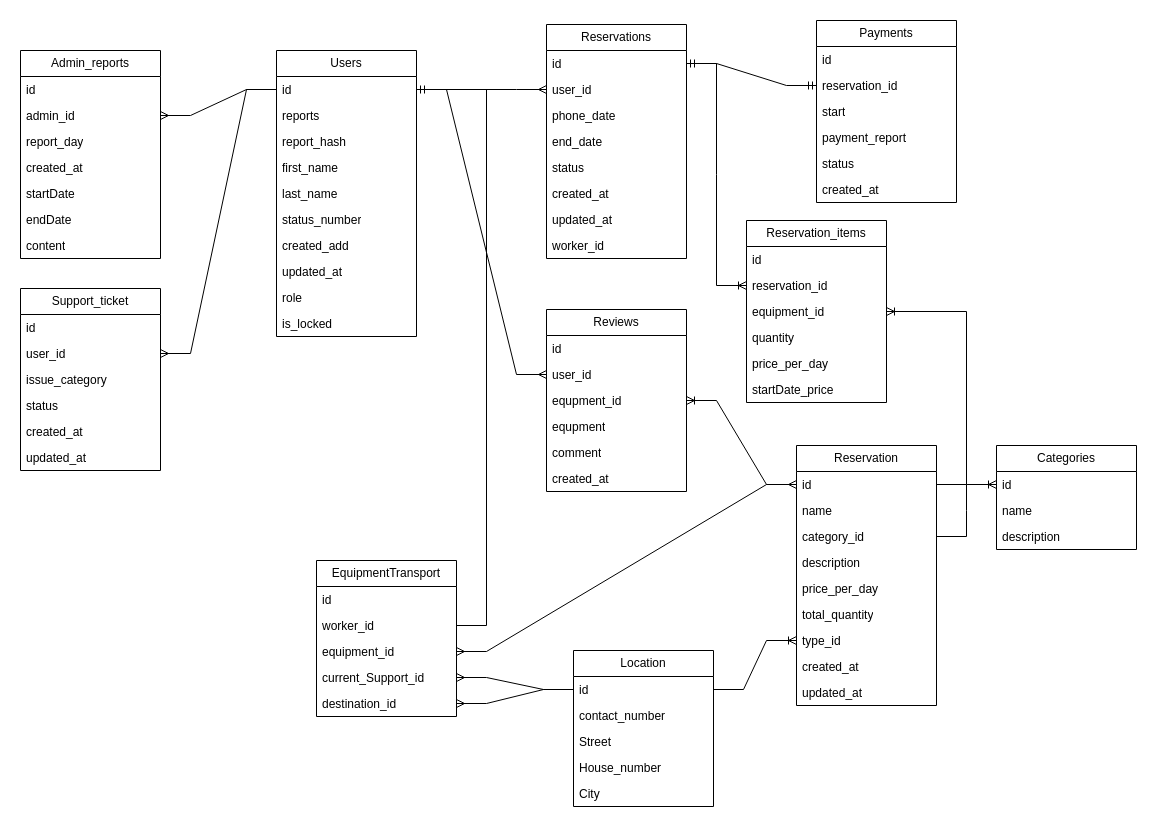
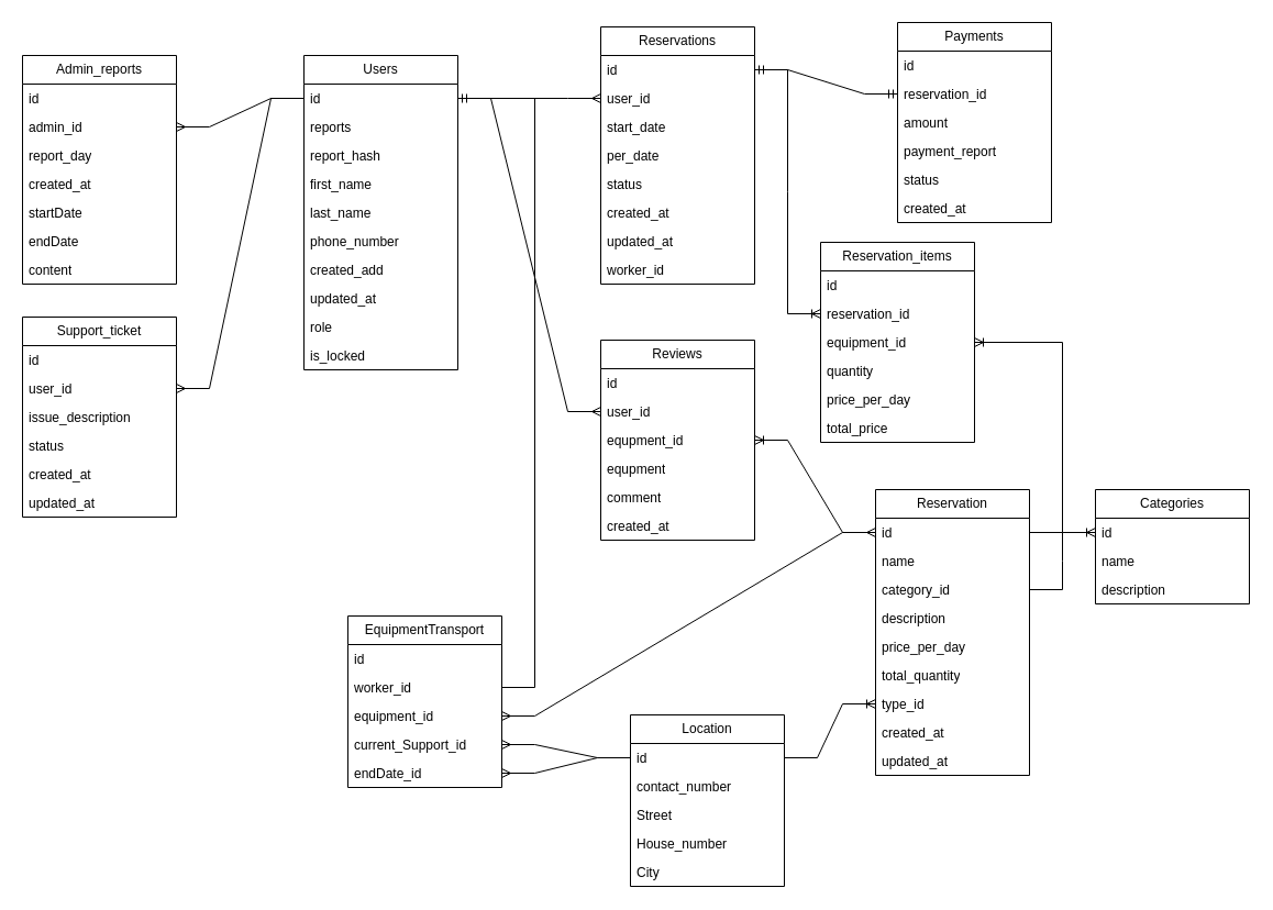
- <mxCell id="46" value="start" style="text;strokeColor=none;fillColor=none;align=left;verticalAlign=top;spacingLeft=4;spacingRight=4;overflow=hidden;rotatable=0;points=[[0,0.5],[1,0.5]];portConstraint=eastwest;whiteSpace=wrap;html=1;" parent="43" vertex="1"><mxGeometry y="78" width="140" height="26" as="geometry" /></mxCell>
+ <mxCell id="46" value="amount" style="text;strokeColor=none;fillColor=none;align=left;verticalAlign=top;spacingLeft=4;spacingRight=4;overflow=hidden;rotatable=0;points=[[0,0.5],[1,0.5]];portConstraint=eastwest;whiteSpace=wrap;html=1;" parent="43" vertex="1"><mxGeometry y="78" width="140" height="26" as="geometry" /></mxCell>
- <mxCell id="30" value="phone_date" style="text;strokeColor=none;fillColor=none;align=left;verticalAlign=top;spacingLeft=4;spacingRight=4;overflow=hidden;rotatable=0;points=[[0,0.5],[1,0.5]];portConstraint=eastwest;whiteSpace=wrap;html=1;" parent="27" vertex="1"><mxGeometry y="78" width="140" height="26" as="geometry" /></mxCell>
+ <mxCell id="30" value="start_date" style="text;strokeColor=none;fillColor=none;align=left;verticalAlign=top;spacingLeft=4;spacingRight=4;overflow=hidden;rotatable=0;points=[[0,0.5],[1,0.5]];portConstraint=eastwest;whiteSpace=wrap;html=1;" parent="27" vertex="1"><mxGeometry y="78" width="140" height="26" as="geometry" /></mxCell>
- <mxCell id="31" value="end_date" style="text;strokeColor=none;fillColor=none;align=left;verticalAlign=top;spacingLeft=4;spacingRight=4;overflow=hidden;rotatable=0;points=[[0,0.5],[1,0.5]];portConstraint=eastwest;whiteSpace=wrap;html=1;" parent="27" vertex="1"><mxGeometry y="104" width="140" height="26" as="geometry" /></mxCell>
+ <mxCell id="31" value="per_date" style="text;strokeColor=none;fillColor=none;align=left;verticalAlign=top;spacingLeft=4;spacingRight=4;overflow=hidden;rotatable=0;points=[[0,0.5],[1,0.5]];portConstraint=eastwest;whiteSpace=wrap;html=1;" parent="27" vertex="1"><mxGeometry y="104" width="140" height="26" as="geometry" /></mxCell>
- <mxCell id="8" value="status_number" style="text;strokeColor=none;fillColor=none;align=left;verticalAlign=top;spacingLeft=4;spacingRight=4;overflow=hidden;rotatable=0;points=[[0,0.5],[1,0.5]];portConstraint=eastwest;whiteSpace=wrap;html=1;" parent="2" vertex="1"><mxGeometry y="156" width="140" height="26" as="geometry" /></mxCell>
+ <mxCell id="8" value="phone_number" style="text;strokeColor=none;fillColor=none;align=left;verticalAlign=top;spacingLeft=4;spacingRight=4;overflow=hidden;rotatable=0;points=[[0,0.5],[1,0.5]];portConstraint=eastwest;whiteSpace=wrap;html=1;" parent="2" vertex="1"><mxGeometry y="156" width="140" height="26" as="geometry" /></mxCell>
- <mxCell id="68" value="issue_category" style="text;strokeColor=none;fillColor=none;align=left;verticalAlign=top;spacingLeft=4;spacingRight=4;overflow=hidden;rotatable=0;points=[[0,0.5],[1,0.5]];portConstraint=eastwest;whiteSpace=wrap;html=1;" parent="65" vertex="1"><mxGeometry y="78" width="140" height="26" as="geometry" /></mxCell>
+ <mxCell id="68" value="issue_description" style="text;strokeColor=none;fillColor=none;align=left;verticalAlign=top;spacingLeft=4;spacingRight=4;overflow=hidden;rotatable=0;points=[[0,0.5],[1,0.5]];portConstraint=eastwest;whiteSpace=wrap;html=1;" parent="65" vertex="1"><mxGeometry y="78" width="140" height="26" as="geometry" /></mxCell>
- <mxCell id="42" value="startDate_price" style="text;strokeColor=none;fillColor=none;align=left;verticalAlign=top;spacingLeft=4;spacingRight=4;overflow=hidden;rotatable=0;points=[[0,0.5],[1,0.5]];portConstraint=eastwest;whiteSpace=wrap;html=1;" parent="36" vertex="1"><mxGeometry y="156" width="140" height="26" as="geometry" /></mxCell>
+ <mxCell id="42" value="total_price" style="text;strokeColor=none;fillColor=none;align=left;verticalAlign=top;spacingLeft=4;spacingRight=4;overflow=hidden;rotatable=0;points=[[0,0.5],[1,0.5]];portConstraint=eastwest;whiteSpace=wrap;html=1;" parent="36" vertex="1"><mxGeometry y="156" width="140" height="26" as="geometry" /></mxCell>
- <mxCell id="93" value="destination_id" style="text;strokeColor=none;fillColor=none;align=left;verticalAlign=top;spacingLeft=4;spacingRight=4;overflow=hidden;rotatable=0;points=[[0,0.5],[1,0.5]];portConstraint=eastwest;whiteSpace=wrap;html=1;" vertex="1" parent="88"><mxGeometry y="130" width="140" height="26" as="geometry" /></mxCell>
+ <mxCell id="93" value="endDate_id" style="text;strokeColor=none;fillColor=none;align=left;verticalAlign=top;spacingLeft=4;spacingRight=4;overflow=hidden;rotatable=0;points=[[0,0.5],[1,0.5]];portConstraint=eastwest;whiteSpace=wrap;html=1;" vertex="1" parent="88"><mxGeometry y="130" width="140" height="26" as="geometry" /></mxCell>
